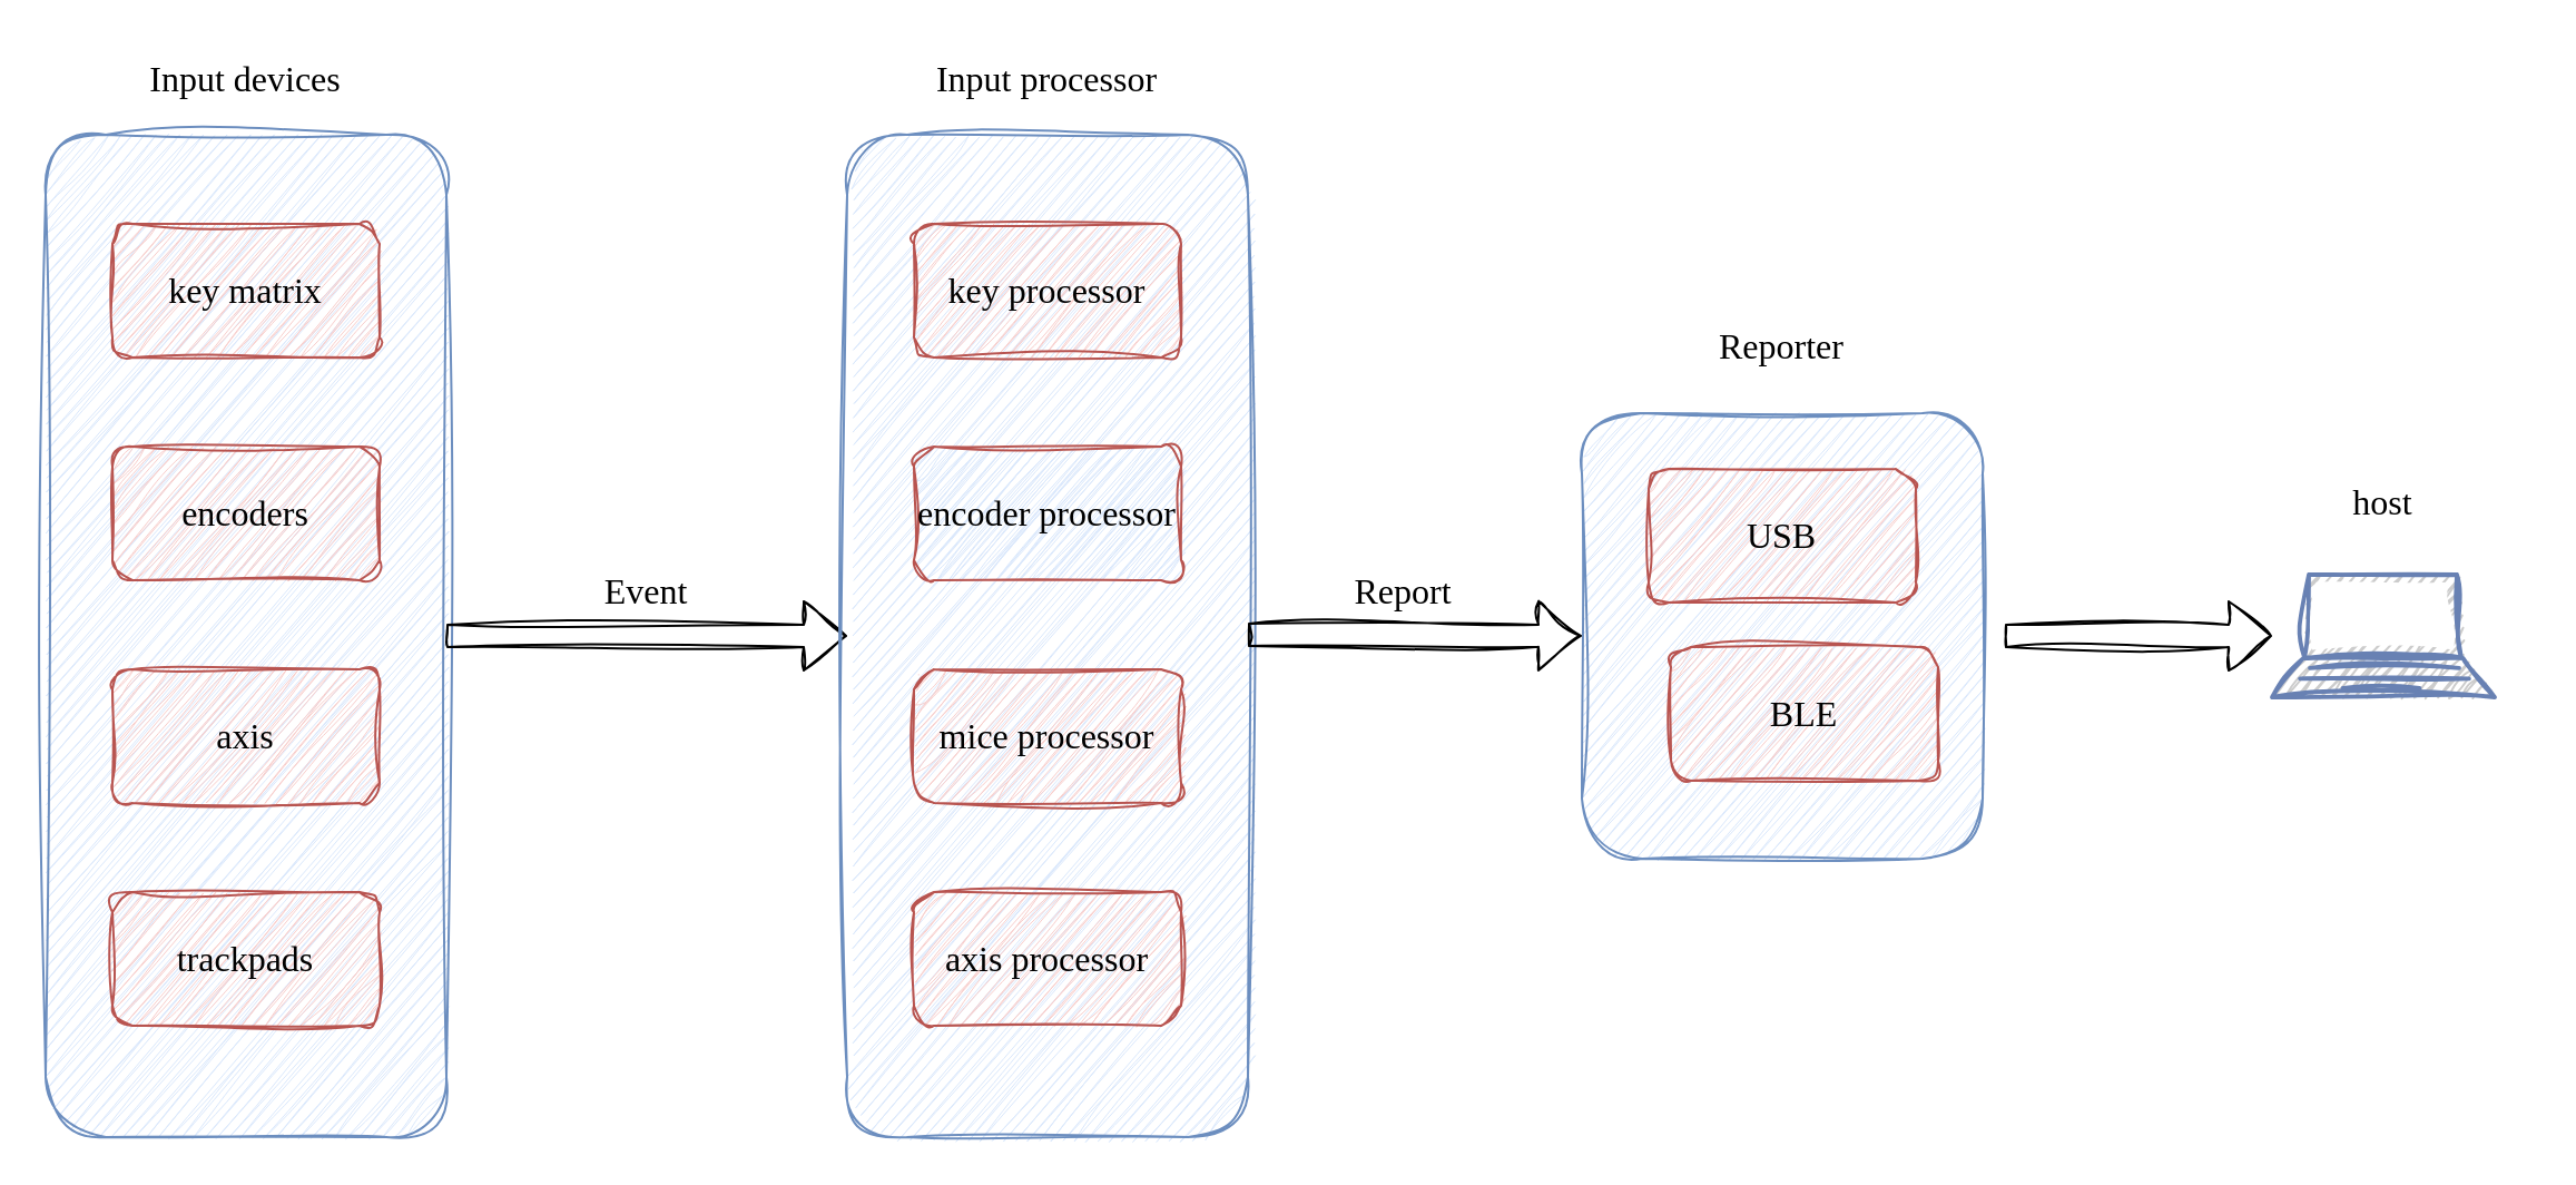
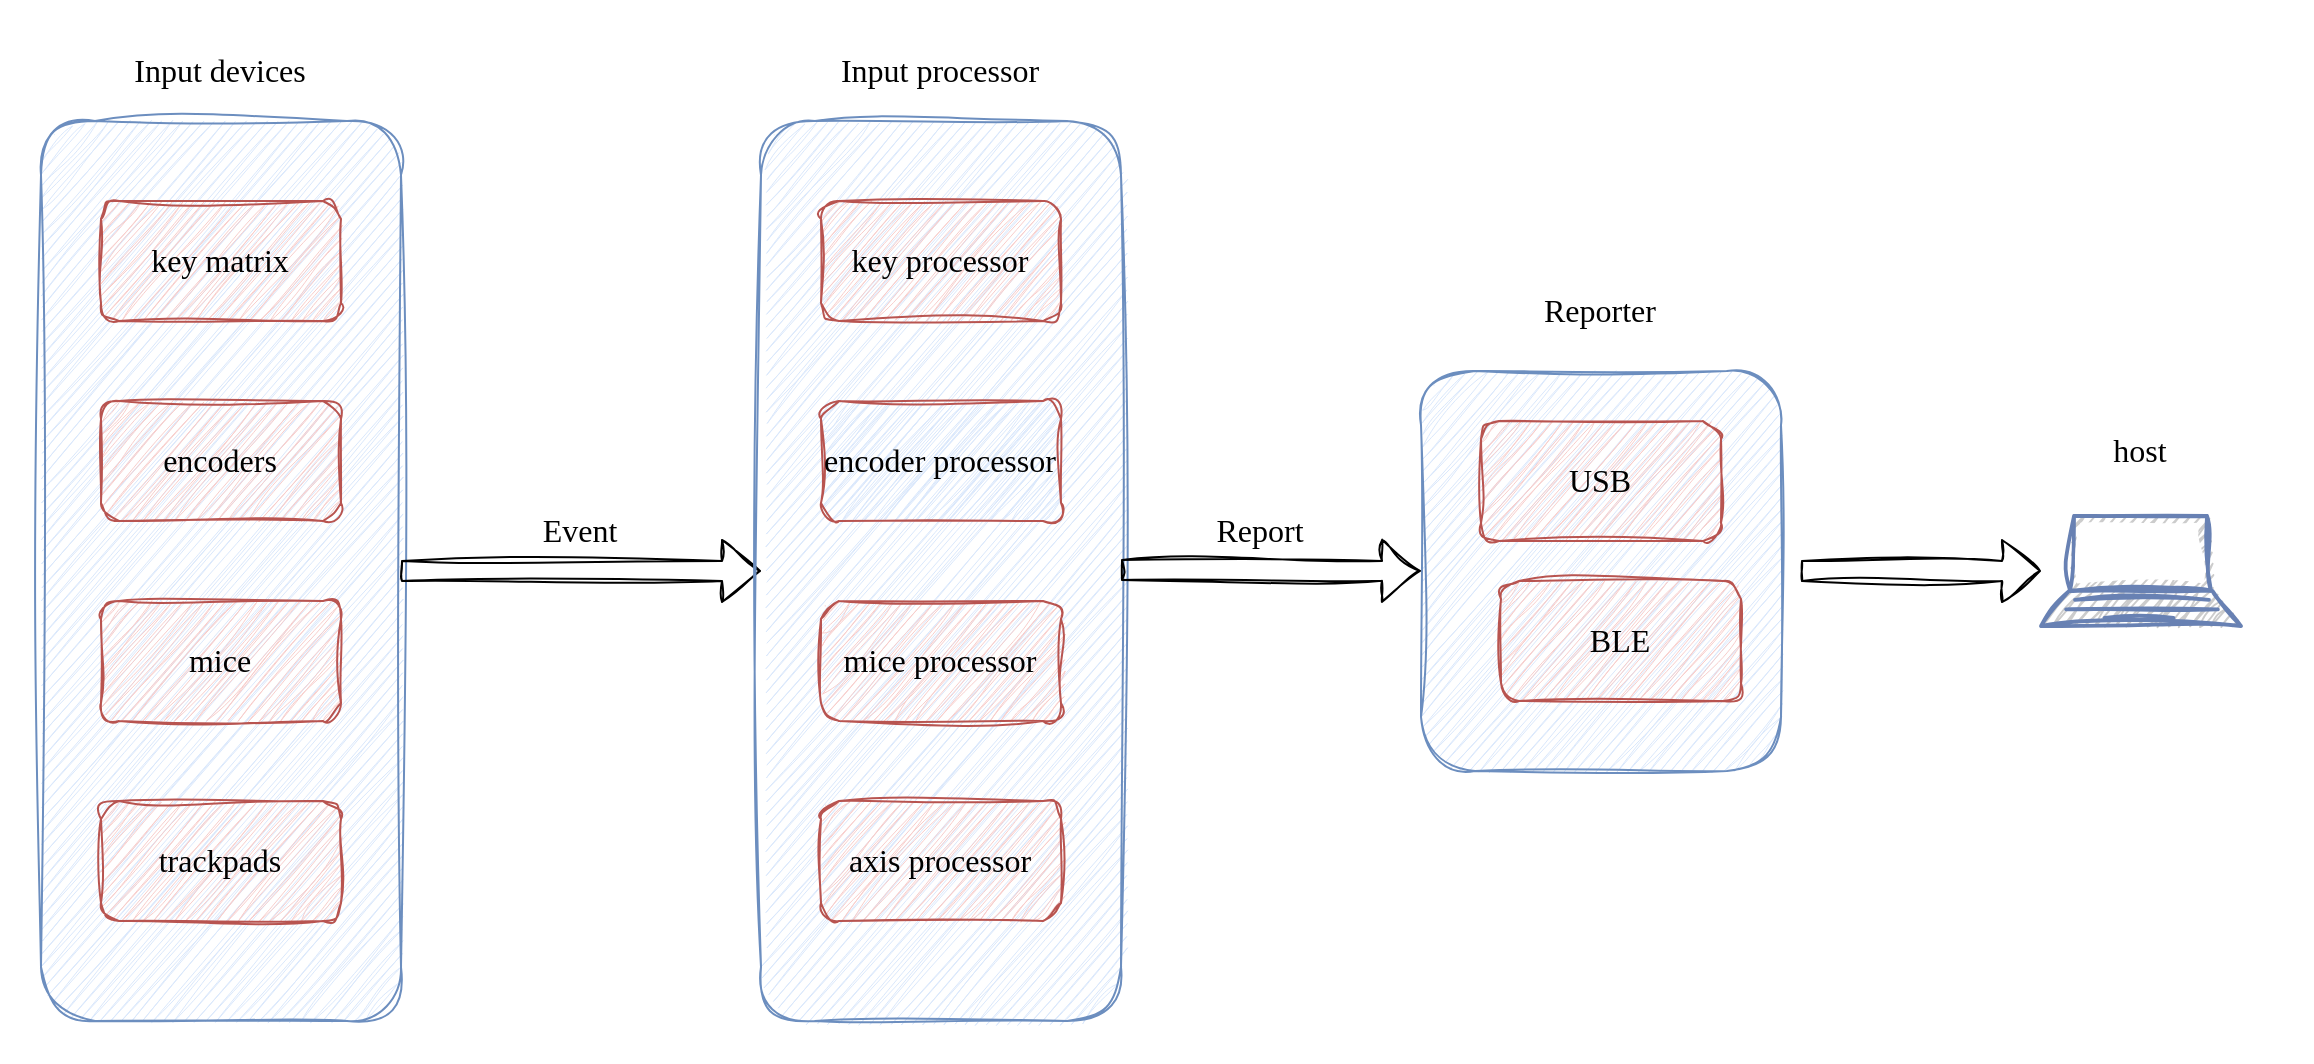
- <mxCell id="5" value="axis" style="rounded=1;whiteSpace=wrap;html=1;sketch=1;hachureGap=4;jiggle=2;curveFitting=1;fontFamily=Verdana;fontSize=16;fillColor=#f8cecc;strokeColor=#b85450;shadow=0;" parent="1" vertex="1"><mxGeometry x="50" y="300" width="120" height="60" as="geometry" /></mxCell>
+ <mxCell id="5" value="mice" style="rounded=1;whiteSpace=wrap;html=1;sketch=1;hachureGap=4;jiggle=2;curveFitting=1;fontFamily=Verdana;fontSize=16;fillColor=#f8cecc;strokeColor=#b85450;shadow=0;" parent="1" vertex="1"><mxGeometry x="50" y="300" width="120" height="60" as="geometry" /></mxCell>
